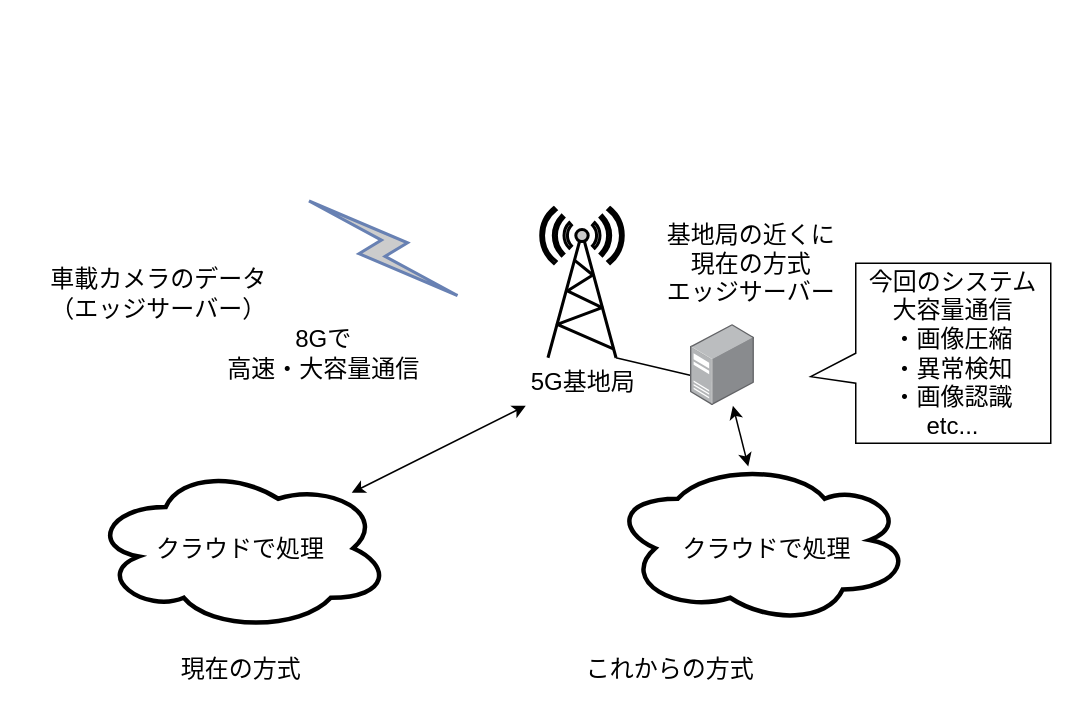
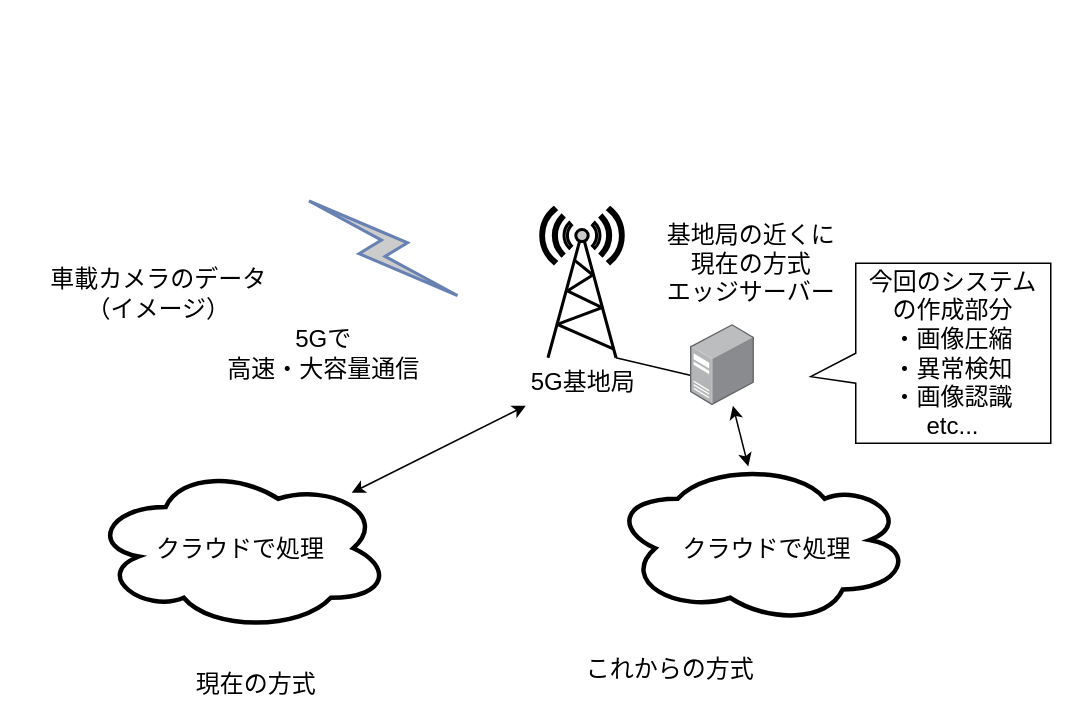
- <mxCell id="4" value="車載カメラのデータ&lt;br&gt;（エッジサーバー）" style="text;html=1;align=center;verticalAlign=middle;resizable=0;points=[];autosize=1;strokeColor=none;fillColor=none;fontSize=16;" parent="1" vertex="1"><mxGeometry x="20" y="170" width="170" height="50" as="geometry" /></mxCell>
+ <mxCell id="4" value="車載カメラのデータ&lt;br&gt;（イメージ）" style="text;html=1;align=center;verticalAlign=middle;resizable=0;points=[];autosize=1;strokeColor=none;fillColor=none;fontSize=16;" parent="1" vertex="1"><mxGeometry x="20" y="170" width="170" height="50" as="geometry" /></mxCell>
- <mxCell id="10" value="8Gで&lt;br&gt;高速・大容量通信" style="text;html=1;align=center;verticalAlign=middle;resizable=0;points=[];autosize=1;strokeColor=none;fillColor=none;fontSize=16;" parent="1" vertex="1"><mxGeometry x="140" y="210" width="150" height="50" as="geometry" /></mxCell>
+ <mxCell id="10" value="5Gで&lt;br&gt;高速・大容量通信" style="text;html=1;align=center;verticalAlign=middle;resizable=0;points=[];autosize=1;strokeColor=none;fillColor=none;fontSize=16;" parent="1" vertex="1"><mxGeometry x="140" y="210" width="150" height="50" as="geometry" /></mxCell>
- <mxCell id="14" value="今回のシステム&lt;br&gt;大容量通信&lt;br&gt;・画像圧縮&lt;br&gt;・異常検知&lt;br&gt;・画像認識&lt;br&gt;etc..." style="shape=callout;whiteSpace=wrap;html=1;perimeter=calloutPerimeter;strokeColor=#000000;strokeWidth=1;fontSize=16;fontColor=#000000;direction=south;position2=0.63;" parent="1" vertex="1"><mxGeometry x="540" y="175" width="160" height="120" as="geometry" /></mxCell>
+ <mxCell id="14" value="今回のシステム&lt;br&gt;の作成部分&lt;br&gt;・画像圧縮&lt;br&gt;・異常検知&lt;br&gt;・画像認識&lt;br&gt;etc..." style="shape=callout;whiteSpace=wrap;html=1;perimeter=calloutPerimeter;strokeColor=#000000;strokeWidth=1;fontSize=16;fontColor=#000000;direction=south;position2=0.63;" parent="1" vertex="1"><mxGeometry x="540" y="175" width="160" height="120" as="geometry" /></mxCell>
- <mxCell id="8" value="現在の方式" style="text;html=1;align=center;verticalAlign=middle;resizable=0;points=[];autosize=1;strokeColor=none;fillColor=none;fontSize=16;" parent="1" vertex="1"><mxGeometry x="110" y="430" width="100" height="30" as="geometry" /></mxCell>
+ <mxCell id="8" value="現在の方式" style="text;html=1;align=center;verticalAlign=middle;resizable=0;points=[];autosize=1;strokeColor=none;fillColor=none;fontSize=16;" parent="1" vertex="1"><mxGeometry x="120" y="440" width="100" height="30" as="geometry" /></mxCell>
